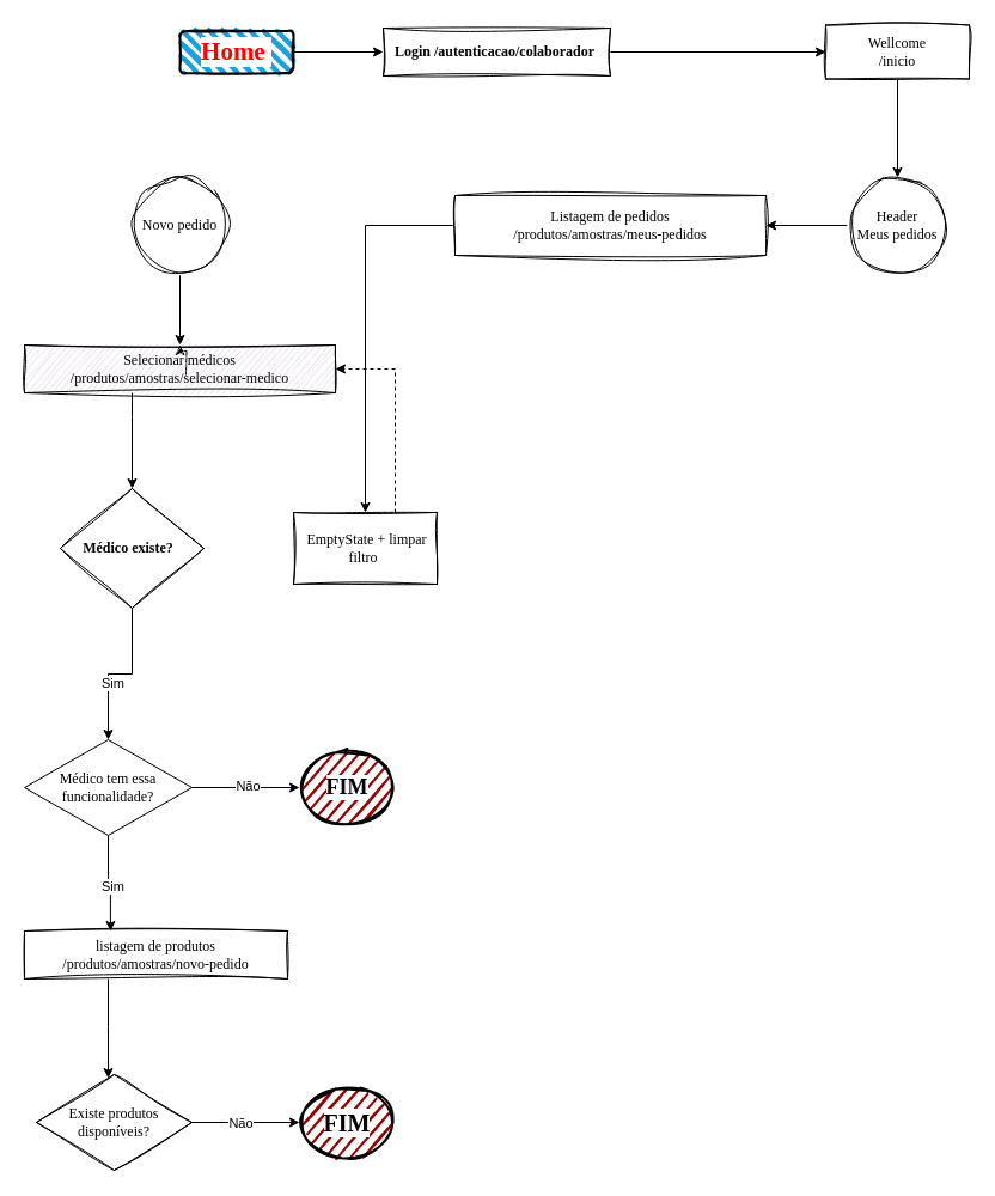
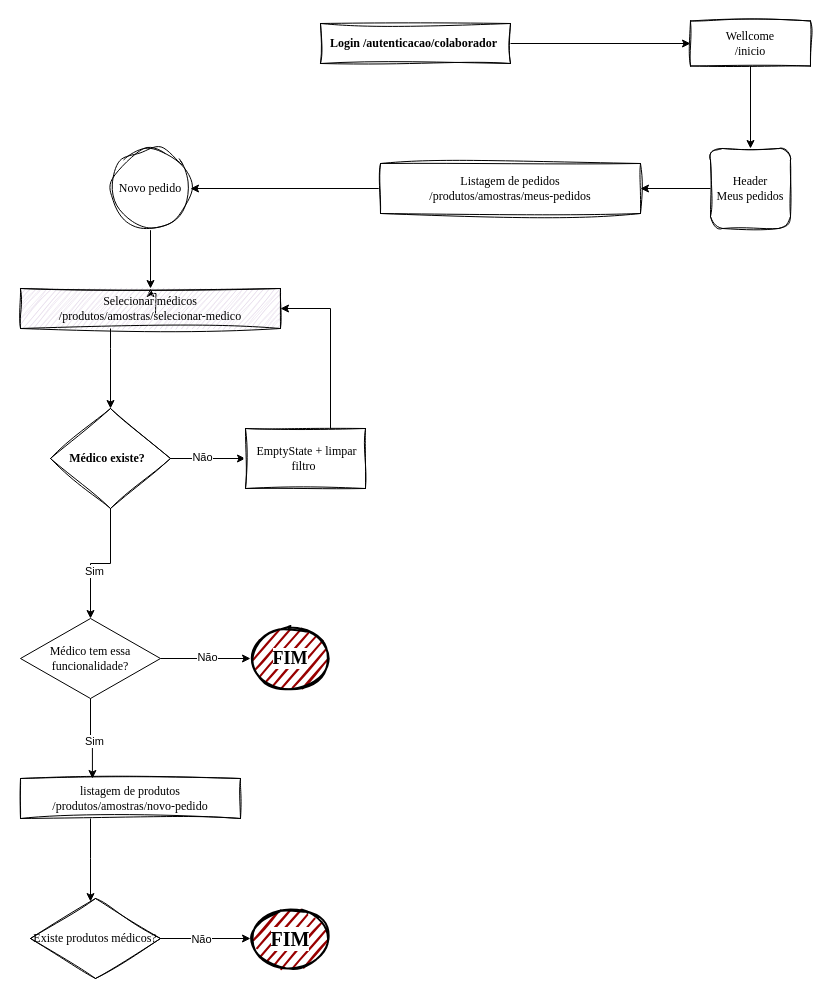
- <mxCell id="5" value="&lt;b&gt;&lt;font style=&quot;font-size: 21px;&quot; color=&quot;#ff0000&quot; face=&quot;Architects Daughter&quot; data-font-src=&quot;https://fonts.googleapis.com/css?family=Architects+Daughter&quot;&gt;Home&amp;nbsp;&lt;/font&gt;&lt;/b&gt;" style="rounded=1;whiteSpace=wrap;html=1;strokeWidth=2;fillWeight=4;hachureGap=8;hachureAngle=45;fillColor=#1ba1e2;sketch=1;labelBackgroundColor=default;" vertex="1" parent="1"><mxGeometry x="150" y="25.5" width="95" height="35" as="geometry" /></mxCell>
- <mxCell id="4" value="" style="edgeStyle=orthogonalEdgeStyle;rounded=0;orthogonalLoop=1;jettySize=auto;html=1;" edge="1" parent="1" source="5" target="3"><mxGeometry relative="1" as="geometry" /></mxCell>
- <mxCell id="16" value="Header&lt;br&gt;Meus pedidos" style="ellipse;whiteSpace=wrap;html=1;fontFamily=Architects Daughter;sketch=1;curveFitting=1;jiggle=2;fontSource=https%3A%2F%2Ffonts.googleapis.com%2Fcss%3Ffamily%3DArchitects%2BDaughter;" vertex="1" parent="1"><mxGeometry x="710" y="148" width="80" height="80" as="geometry" /></mxCell>
+ <mxCell id="16" value="Header&lt;br&gt;Meus pedidos" style="whiteSpace=wrap;html=1;fontFamily=Architects Daughter;sketch=1;curveFitting=1;jiggle=2;fontSource=https%3A%2F%2Ffonts.googleapis.com%2Fcss%3Ffamily%3DArchitects%2BDaughter;rounded=1;" vertex="1" parent="1"><mxGeometry x="710" y="148" width="80" height="80" as="geometry" /></mxCell>
- <mxCell id="8" value="" style="edgeStyle=orthogonalEdgeStyle;rounded=0;orthogonalLoop=1;jettySize=auto;html=1;" edge="1" parent="1" source="9" target="25"><mxGeometry relative="1" as="geometry" /></mxCell>
+ <mxCell id="8" value="" style="edgeStyle=orthogonalEdgeStyle;rounded=0;orthogonalLoop=1;jettySize=auto;html=1;" edge="1" parent="1" source="9" target="14"><mxGeometry relative="1" as="geometry" /></mxCell>
- <mxCell id="24" style="edgeStyle=orthogonalEdgeStyle;rounded=0;orthogonalLoop=1;jettySize=auto;html=1;entryX=1;entryY=0.5;entryDx=0;entryDy=0;dashed=1;" edge="1" parent="1" source="25" target="12"><mxGeometry relative="1" as="geometry"><Array as="points"><mxPoint x="330" y="308" /></Array></mxGeometry></mxCell>
+ <mxCell id="24" style="edgeStyle=orthogonalEdgeStyle;rounded=0;orthogonalLoop=1;jettySize=auto;html=1;entryX=1;entryY=0.5;entryDx=0;entryDy=0;" edge="1" parent="1" source="25" target="12"><mxGeometry relative="1" as="geometry"><Array as="points"><mxPoint x="330" y="308" /></Array></mxGeometry></mxCell>
+ <mxCell id="17" value="" style="edgeStyle=orthogonalEdgeStyle;rounded=0;orthogonalLoop=1;jettySize=auto;html=1;" edge="1" parent="1" source="21" target="25"><mxGeometry relative="1" as="geometry" /></mxCell>
+ <mxCell id="18" value="Não" style="edgeLabel;html=1;align=center;verticalAlign=middle;resizable=0;points=[];" vertex="1" connectable="0" parent="17"><mxGeometry x="-0.175" y="2" relative="1" as="geometry"><mxPoint as="offset" /></mxGeometry></mxCell>
- <mxCell id="28" value="Existe produtos disponíveis?" style="rhombus;whiteSpace=wrap;html=1;fontFamily=Architects Daughter;sketch=1;curveFitting=1;jiggle=2;fontSource=https%3A%2F%2Ffonts.googleapis.com%2Fcss%3Ffamily%3DArchitects%2BDaughter;" vertex="1" parent="1"><mxGeometry x="30" y="898" width="130" height="80" as="geometry" /></mxCell>
+ <mxCell id="28" value="Existe produtos médicos?" style="rhombus;whiteSpace=wrap;html=1;fontFamily=Architects Daughter;sketch=1;curveFitting=1;jiggle=2;fontSource=https%3A%2F%2Ffonts.googleapis.com%2Fcss%3Ffamily%3DArchitects%2BDaughter;" vertex="1" parent="1"><mxGeometry x="30" y="898" width="130" height="80" as="geometry" /></mxCell>
